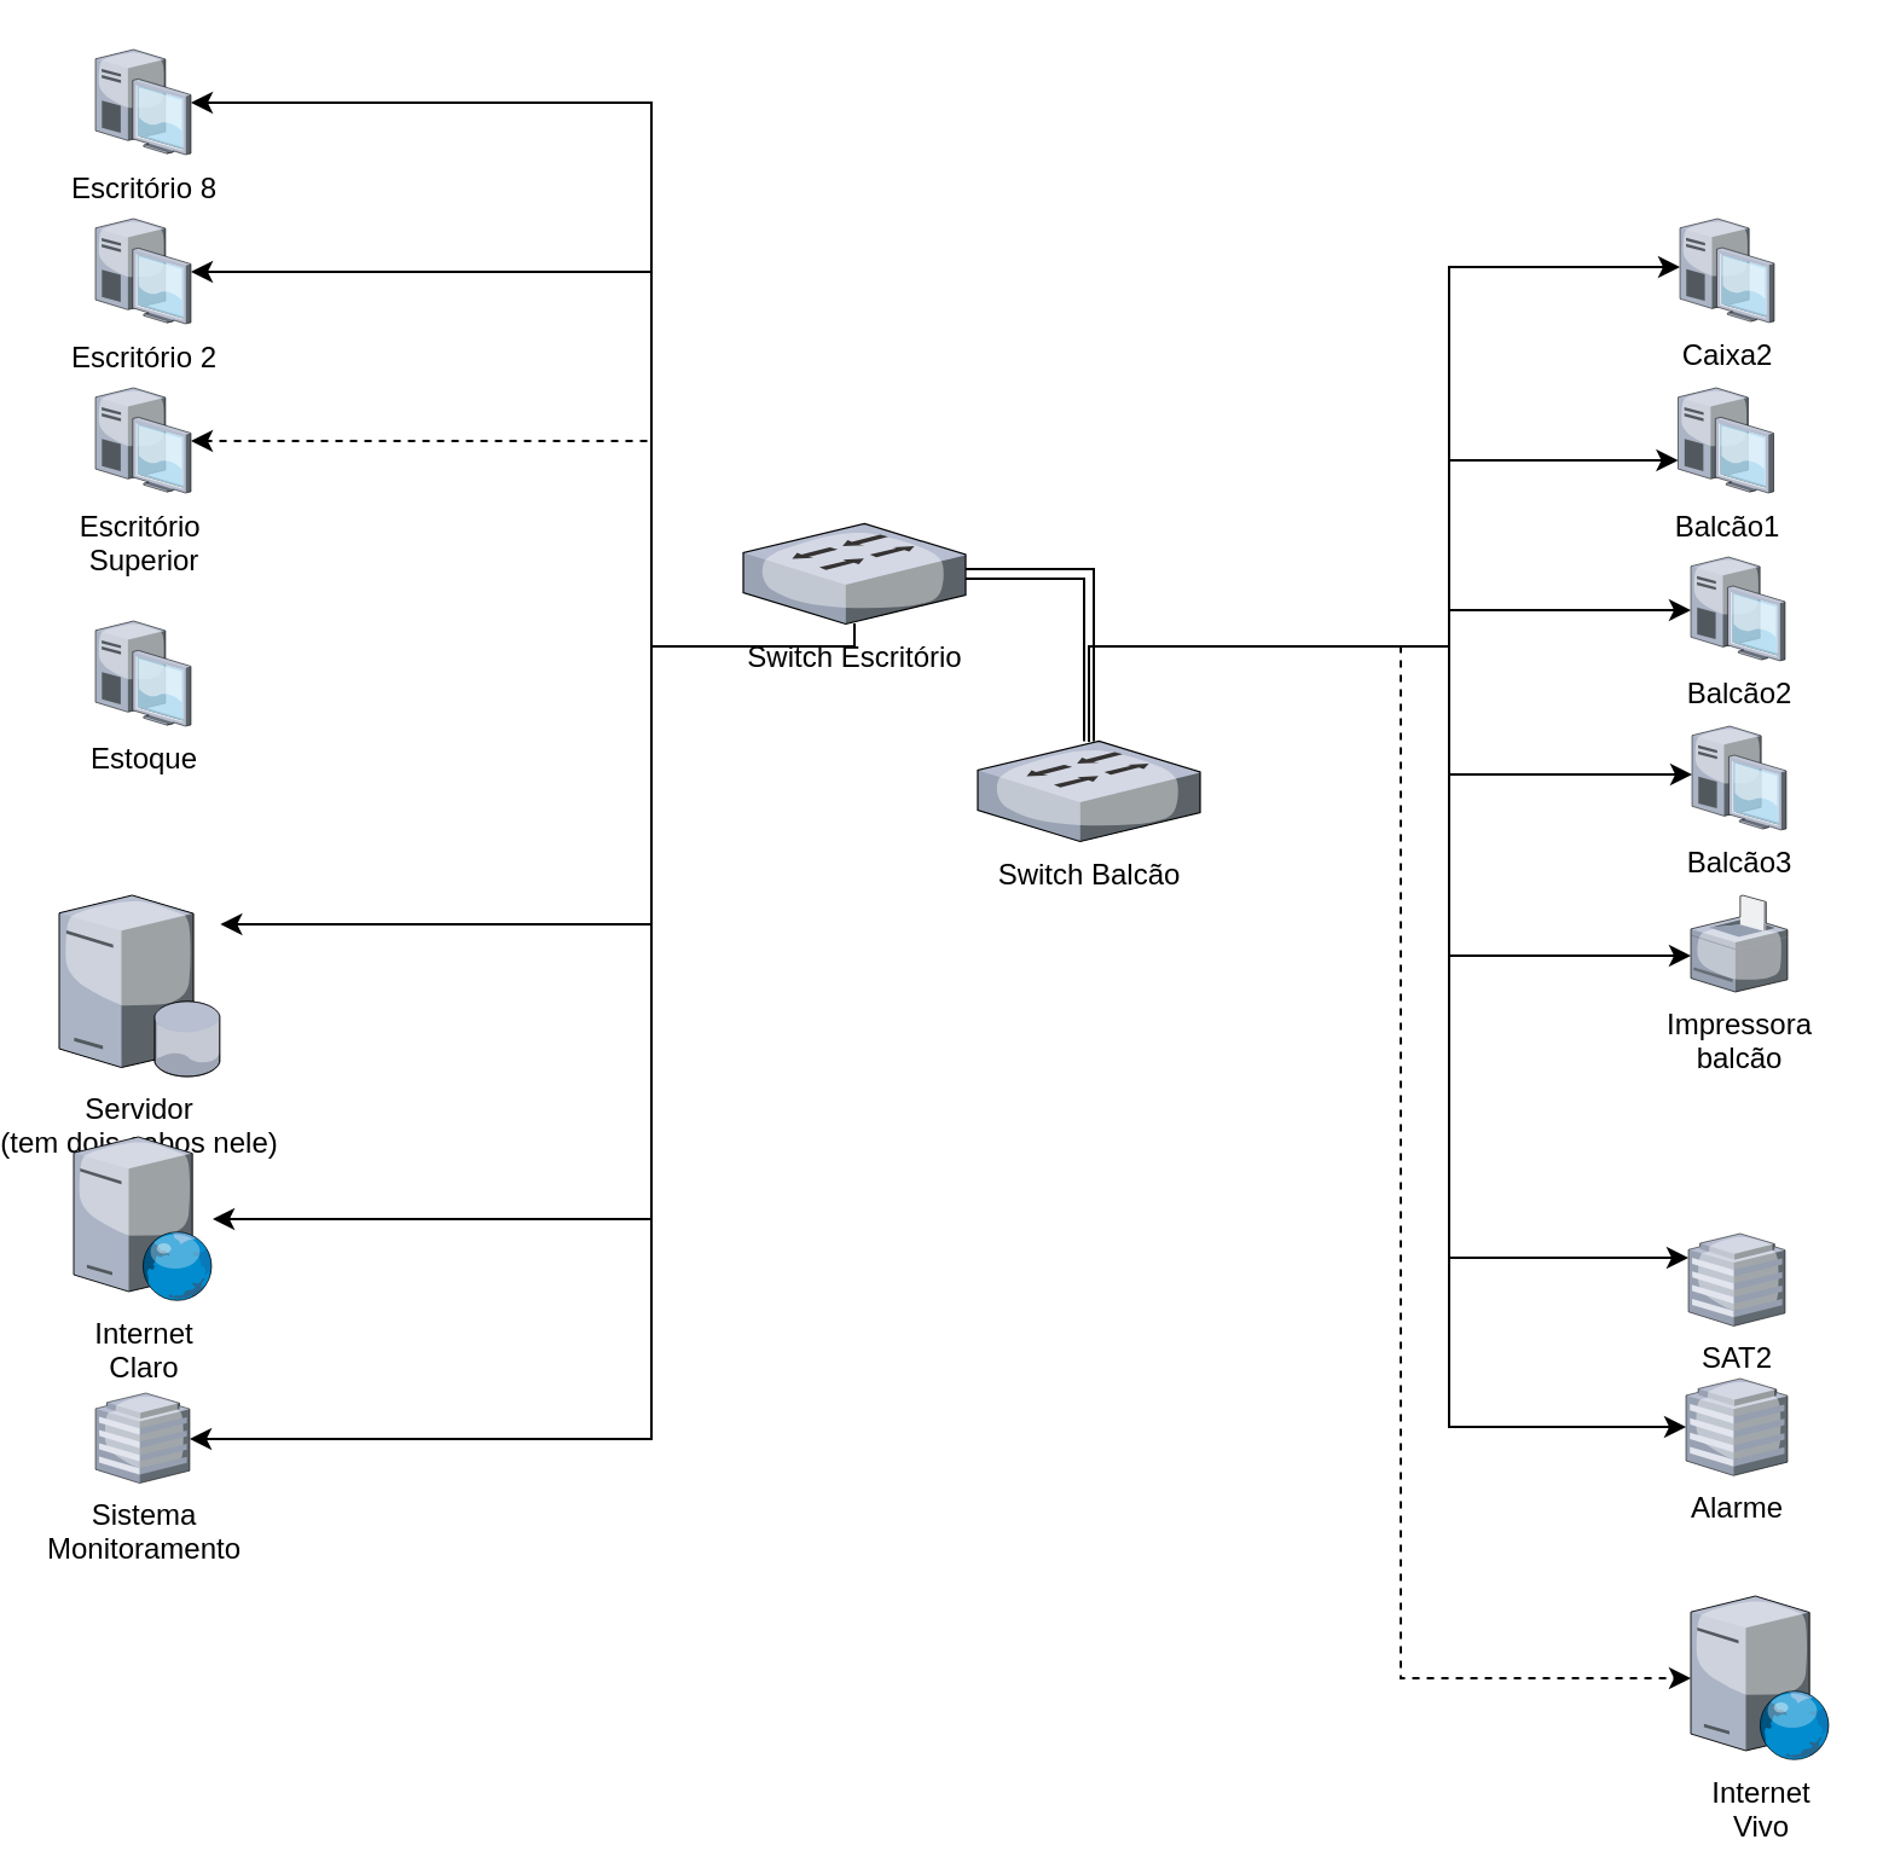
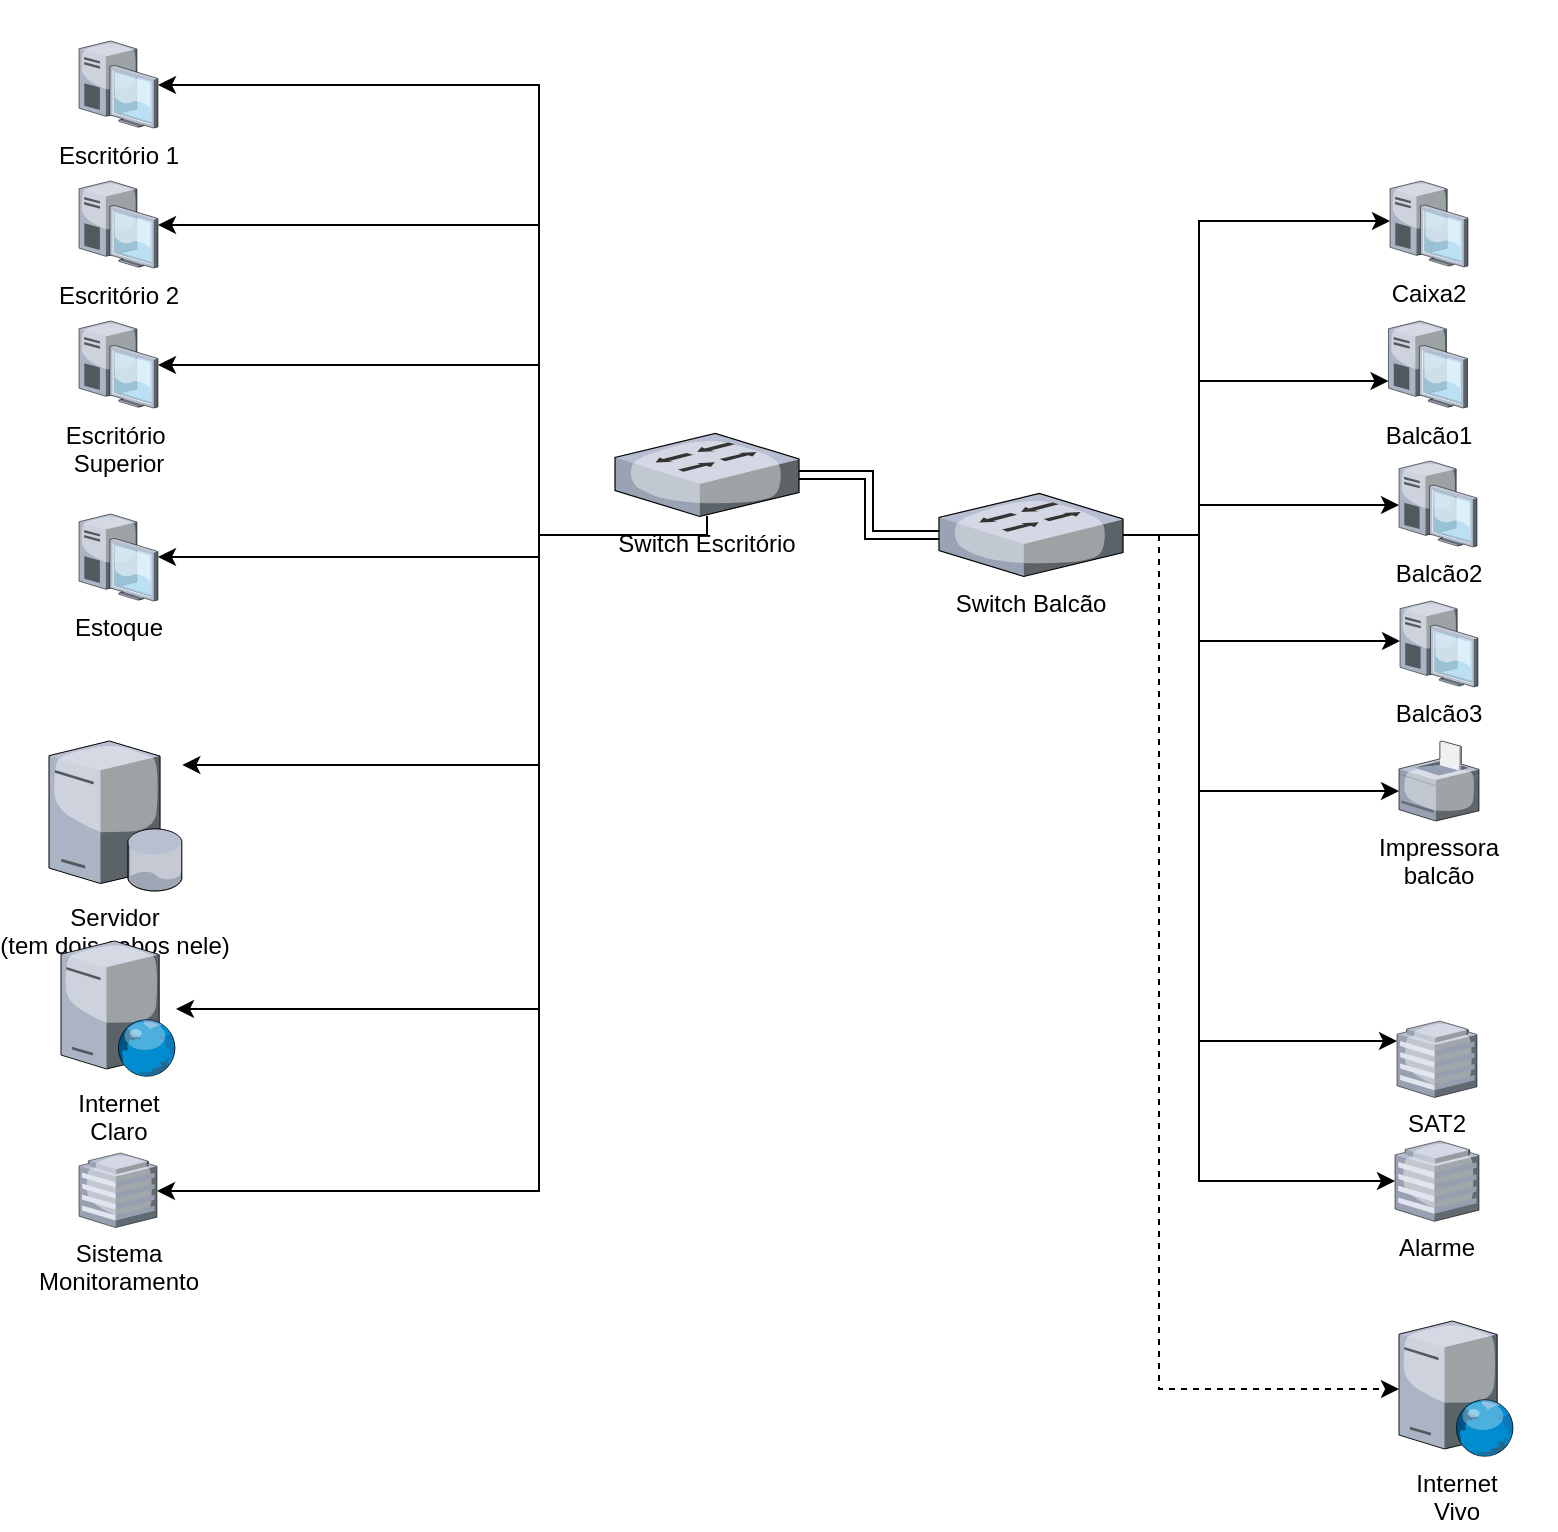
- <mxCell id="28" value="Escritório 8&lt;br&gt;" style="verticalLabelPosition=bottom;sketch=0;aspect=fixed;html=1;verticalAlign=top;strokeColor=none;align=center;outlineConnect=0;shape=mxgraph.citrix.desktop;" vertex="1" parent="1"><mxGeometry x="35" y="20" width="39.5" height="43.5" as="geometry" /></mxCell>
+ <mxCell id="28" value="Escritório 1&lt;br&gt;" style="verticalLabelPosition=bottom;sketch=0;aspect=fixed;html=1;verticalAlign=top;strokeColor=none;align=center;outlineConnect=0;shape=mxgraph.citrix.desktop;" vertex="1" parent="1"><mxGeometry x="35" y="20" width="39.5" height="43.5" as="geometry" /></mxCell>
- <mxCell id="21" style="edgeStyle=orthogonalEdgeStyle;rounded=0;orthogonalLoop=1;jettySize=auto;html=1;dashed=1;" edge="1" parent="1" source="26" target="30"><mxGeometry relative="1" as="geometry"><Array as="points"><mxPoint x="265" y="267" /><mxPoint x="265" y="182" /></Array></mxGeometry></mxCell>
+ <mxCell id="21" style="edgeStyle=orthogonalEdgeStyle;rounded=0;orthogonalLoop=1;jettySize=auto;html=1;" edge="1" parent="1" source="26" target="30"><mxGeometry relative="1" as="geometry"><Array as="points"><mxPoint x="265" y="267" /><mxPoint x="265" y="182" /></Array></mxGeometry></mxCell>
+ <mxCell id="22" style="edgeStyle=orthogonalEdgeStyle;rounded=0;orthogonalLoop=1;jettySize=auto;html=1;" edge="1" parent="1" source="26" target="31"><mxGeometry relative="1" as="geometry"><Array as="points"><mxPoint x="265" y="267" /><mxPoint x="265" y="278" /></Array></mxGeometry></mxCell>
- <mxCell id="18" value="Switch Balcão" style="verticalLabelPosition=bottom;sketch=0;aspect=fixed;html=1;verticalAlign=top;strokeColor=none;align=center;outlineConnect=0;shape=mxgraph.citrix.switch;" vertex="1" parent="1"><mxGeometry x="400" y="306.23" width="92" height="41.5" as="geometry" /></mxCell>
+ <mxCell id="18" value="Switch Balcão" style="verticalLabelPosition=bottom;sketch=0;aspect=fixed;html=1;verticalAlign=top;strokeColor=none;align=center;outlineConnect=0;shape=mxgraph.citrix.switch;" vertex="1" parent="1"><mxGeometry x="465" y="246.23" width="92" height="41.5" as="geometry" /></mxCell>
